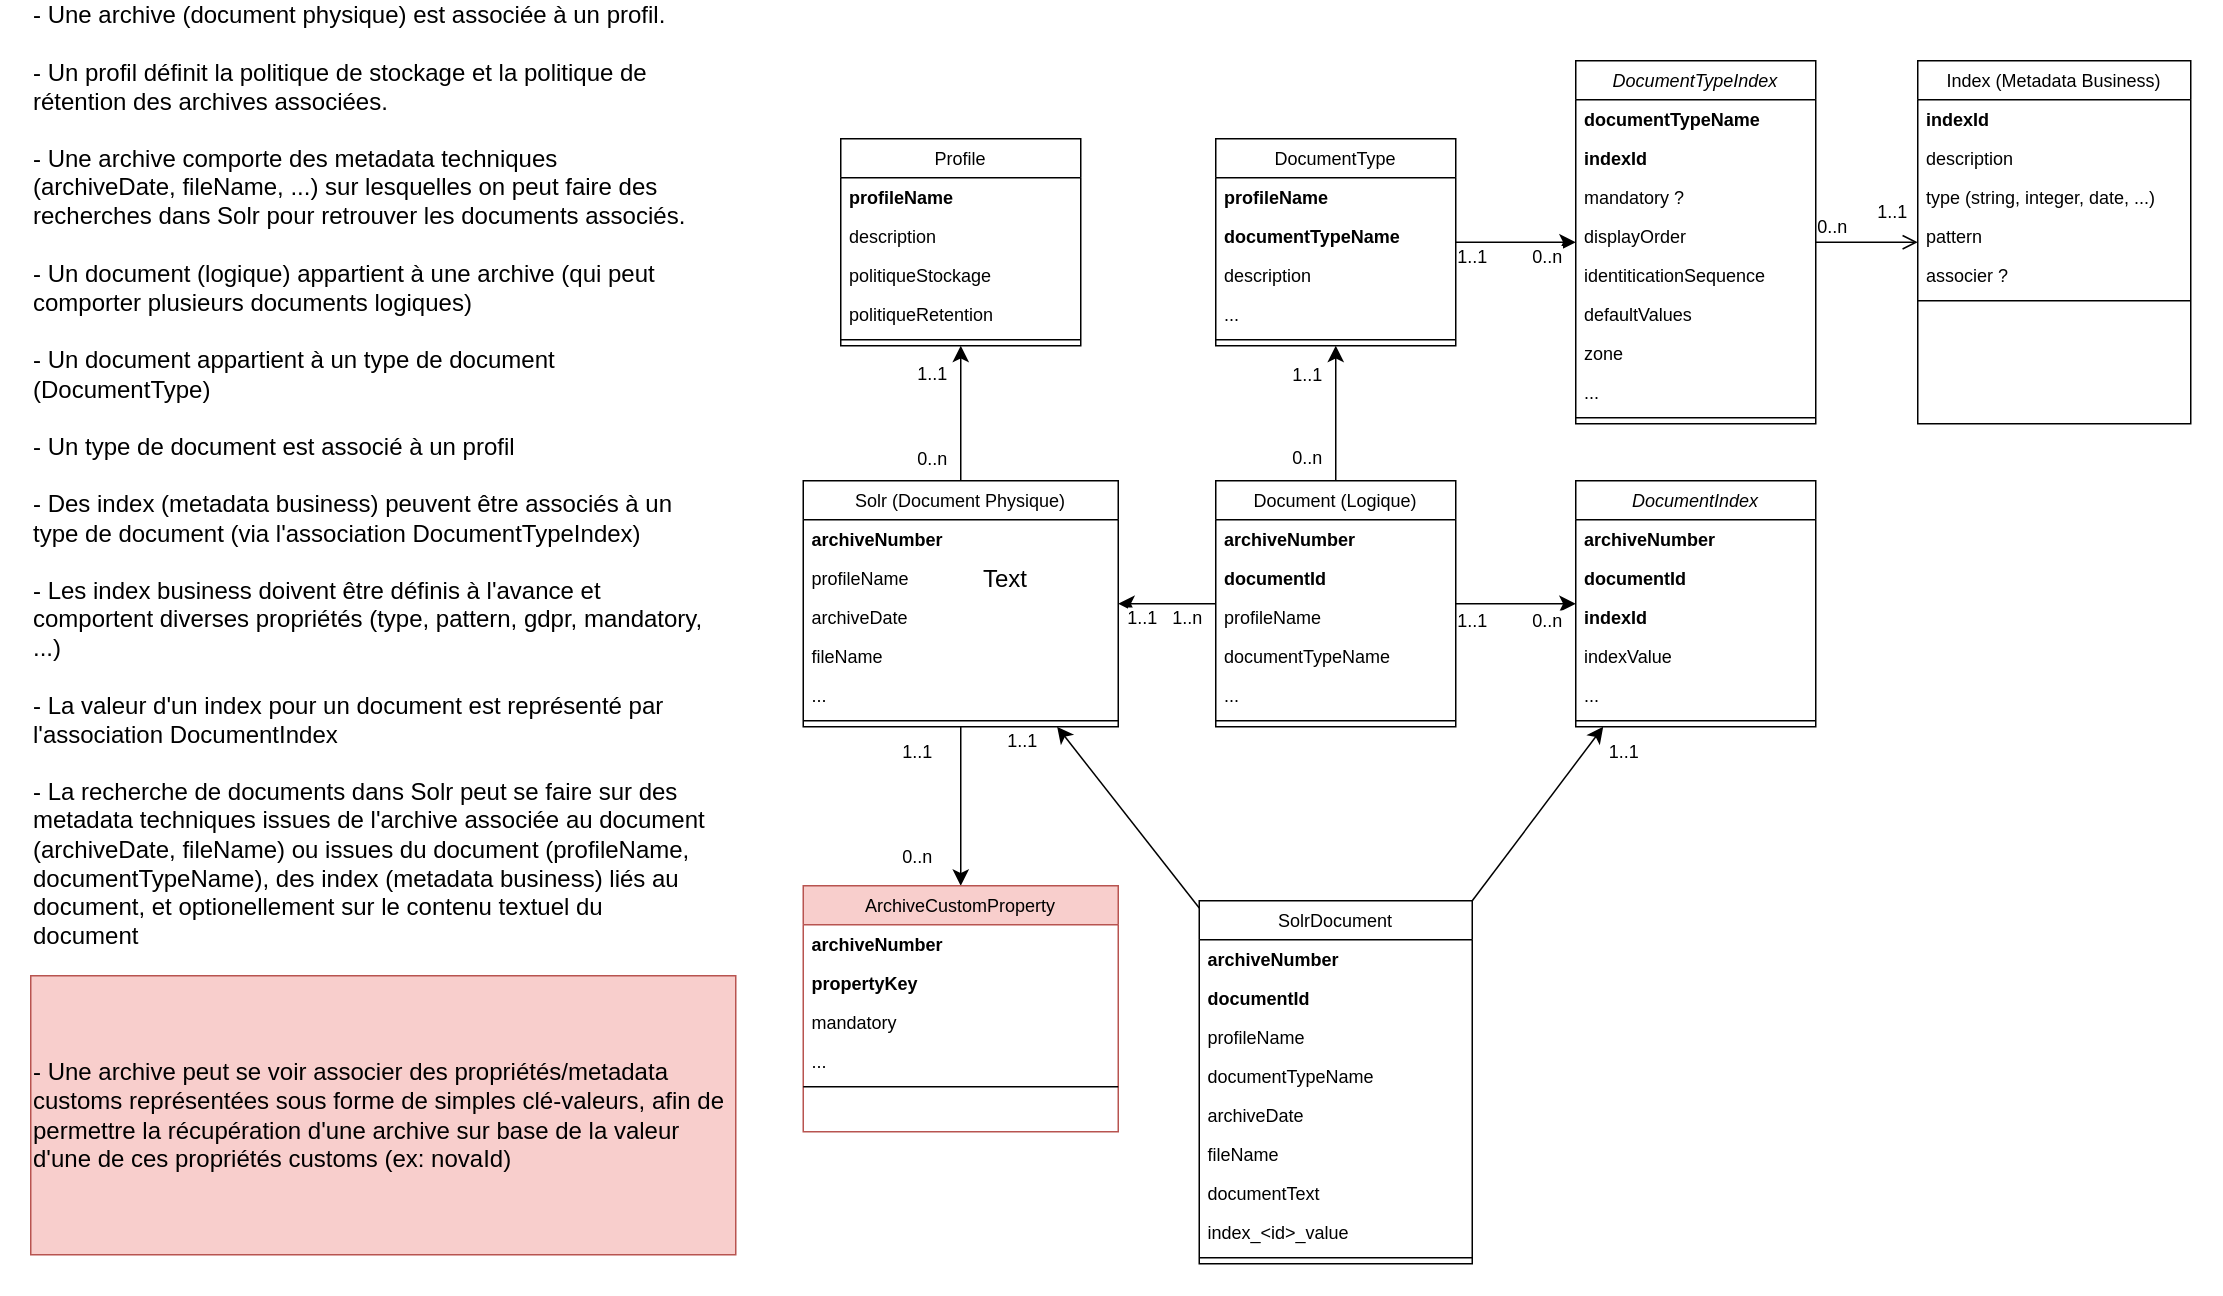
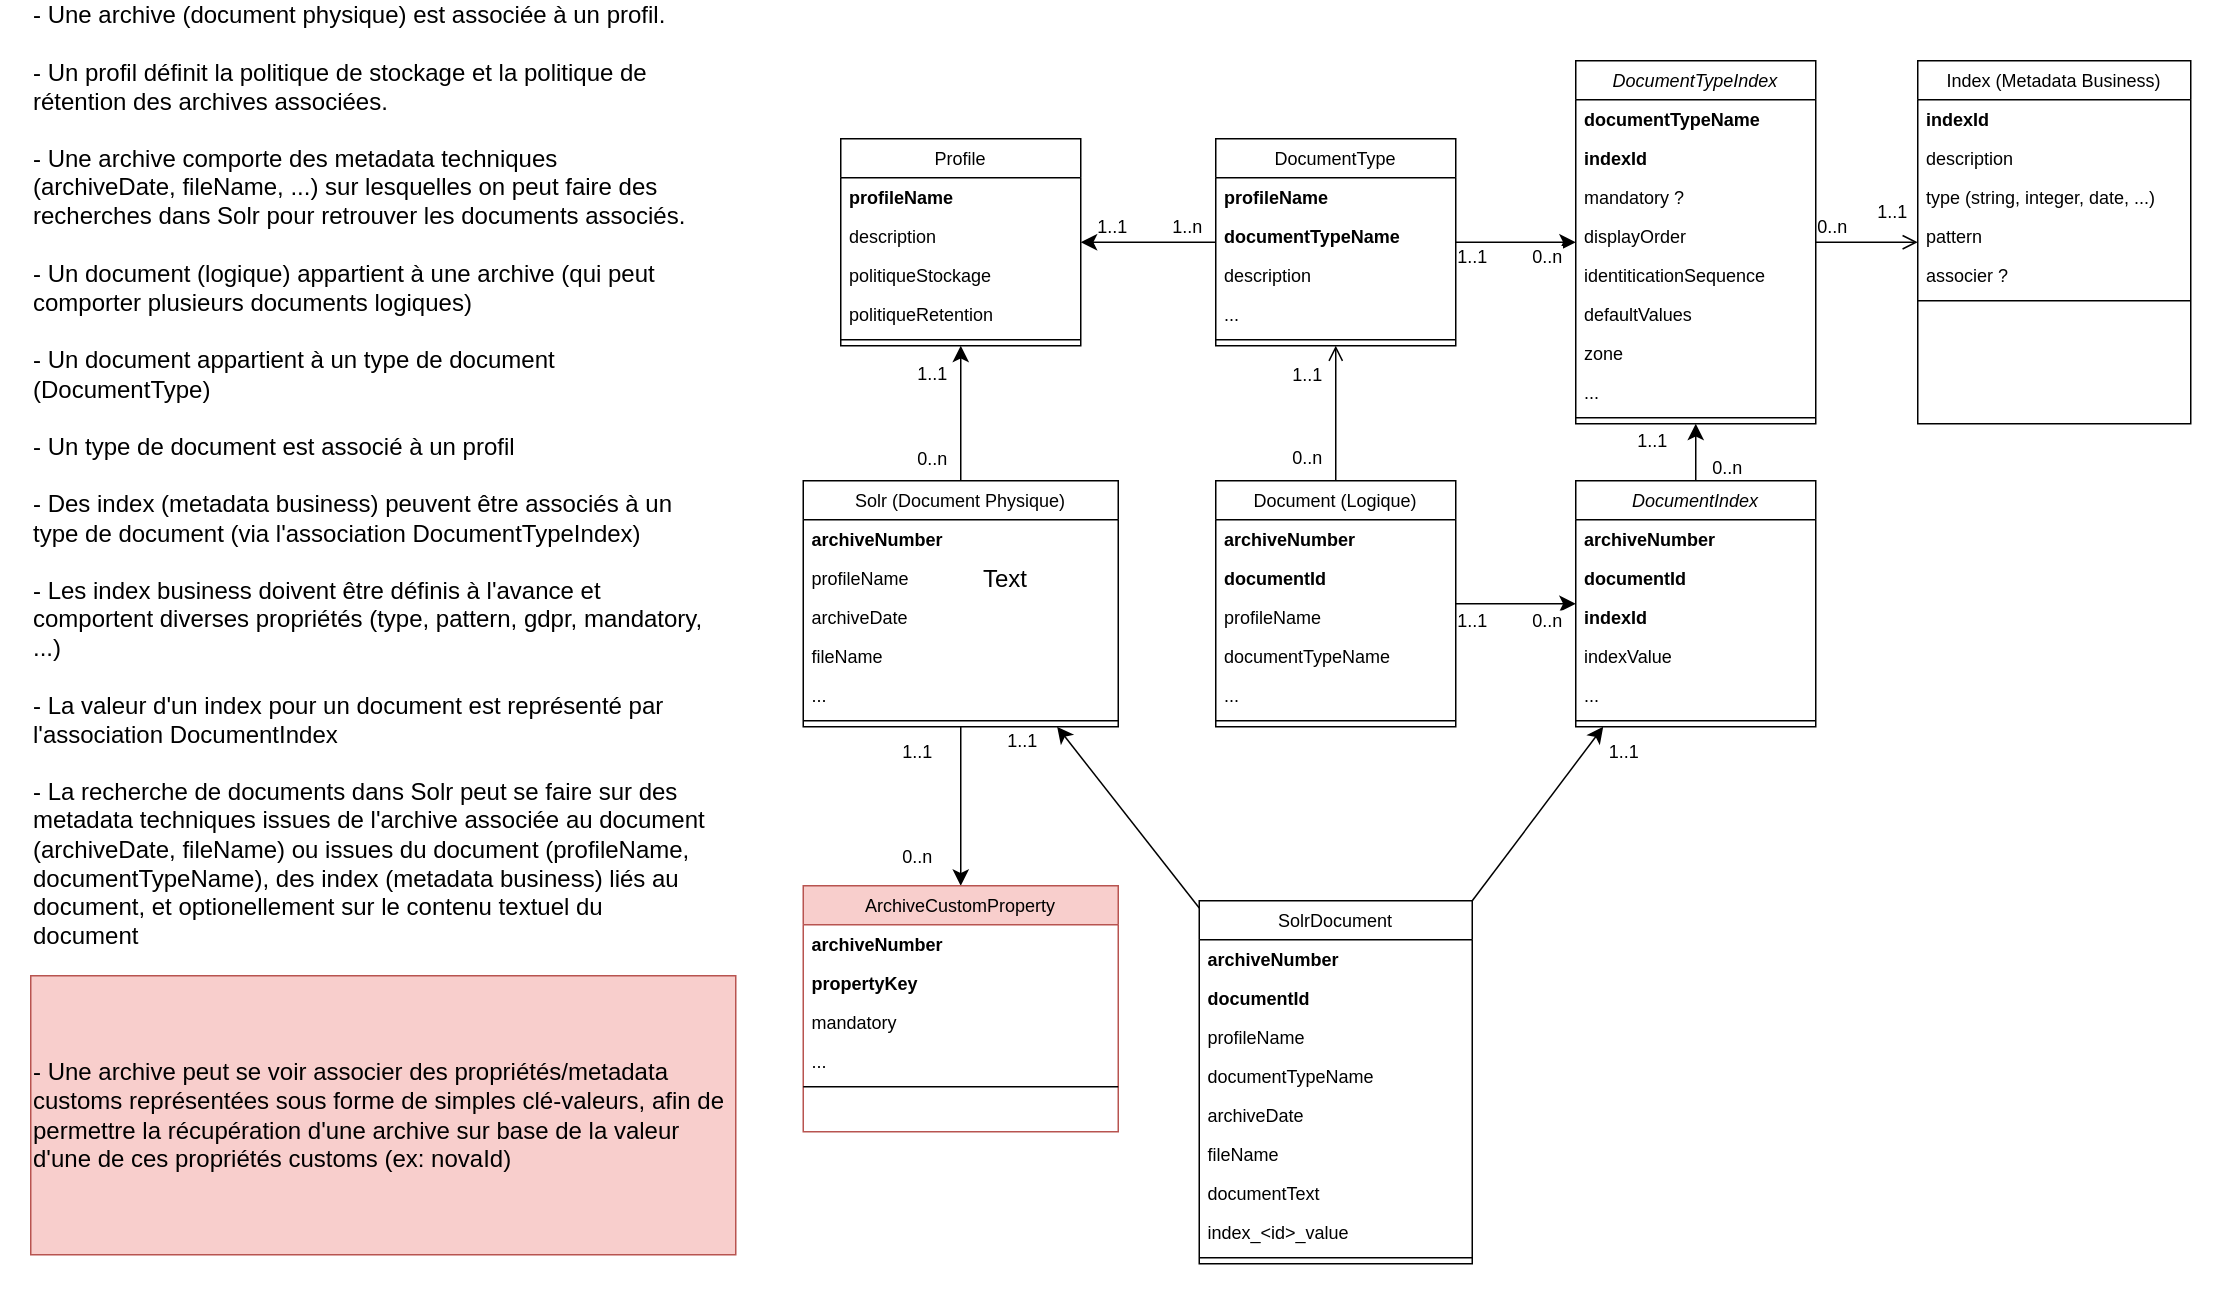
+ <mxCell id="12" style="edgeStyle=none;curved=1;rounded=0;orthogonalLoop=1;jettySize=auto;html=1;entryX=1;entryY=0.5;entryDx=0;entryDy=0;fontSize=12;startSize=8;endSize=8;" parent="1" source="15" target="70" edge="1"><mxGeometry relative="1" as="geometry" /></mxCell>
+ <mxCell id="13" value="1..1" style="edgeLabel;html=1;align=center;verticalAlign=middle;resizable=0;points=[];fontSize=12;" parent="12" vertex="1" connectable="0"><mxGeometry x="-0.244" y="2" relative="1" as="geometry"><mxPoint x="-36" y="-13" as="offset" /></mxGeometry></mxCell>
+ <mxCell id="14" value="1..n" style="edgeLabel;html=1;align=center;verticalAlign=middle;resizable=0;points=[];fontSize=12;" parent="12" vertex="1" connectable="0"><mxGeometry x="-0.333" y="1" relative="1" as="geometry"><mxPoint x="10" y="-12" as="offset" /></mxGeometry></mxCell>
- <mxCell id="34" style="edgeStyle=none;curved=1;rounded=0;orthogonalLoop=1;jettySize=auto;html=1;entryX=0.5;entryY=1;entryDx=0;entryDy=0;fontSize=12;startSize=8;endSize=8;" parent="1" source="40" target="15" edge="1"><mxGeometry relative="1" as="geometry" /></mxCell>
+ <mxCell id="34" style="edgeStyle=none;curved=1;rounded=0;orthogonalLoop=1;jettySize=auto;html=1;entryX=0.5;entryY=1;entryDx=0;entryDy=0;fontSize=12;startSize=8;endSize=8;endArrow=open;" parent="1" source="40" target="15" edge="1"><mxGeometry relative="1" as="geometry" /></mxCell>
+ <mxCell id="47" style="edgeStyle=none;curved=1;rounded=0;orthogonalLoop=1;jettySize=auto;html=1;entryX=0.5;entryY=1;entryDx=0;entryDy=0;fontSize=12;startSize=8;endSize=8;" parent="1" source="50" target="24" edge="1"><mxGeometry relative="1" as="geometry" /></mxCell>
+ <mxCell id="48" value="1..1" style="edgeLabel;html=1;align=center;verticalAlign=middle;resizable=0;points=[];fontSize=12;" parent="47" vertex="1" connectable="0"><mxGeometry y="1" relative="1" as="geometry"><mxPoint x="-29" y="-8" as="offset" /></mxGeometry></mxCell>
+ <mxCell id="49" value="0..n" style="edgeLabel;html=1;align=center;verticalAlign=middle;resizable=0;points=[];fontSize=12;" parent="47" vertex="1" connectable="0"><mxGeometry x="-0.543" y="-2" relative="1" as="geometry"><mxPoint x="18" as="offset" /></mxGeometry></mxCell>
- <mxCell id="76" style="edgeStyle=none;curved=1;rounded=0;orthogonalLoop=1;jettySize=auto;html=1;fontSize=12;startSize=8;endSize=8;" parent="1" source="40" target="63" edge="1"><mxGeometry relative="1" as="geometry" /></mxCell>
- <mxCell id="77" value="1..1" style="edgeLabel;html=1;align=center;verticalAlign=middle;resizable=0;points=[];fontSize=12;" parent="76" vertex="1" connectable="0"><mxGeometry x="-0.077" relative="1" as="geometry"><mxPoint x="-20" y="9" as="offset" /></mxGeometry></mxCell>
- <mxCell id="78" value="1..n" style="edgeLabel;html=1;align=center;verticalAlign=middle;resizable=0;points=[];fontSize=12;" parent="76" vertex="1" connectable="0"><mxGeometry x="-0.6" y="4" relative="1" as="geometry"><mxPoint x="-7" y="5" as="offset" /></mxGeometry></mxCell>
